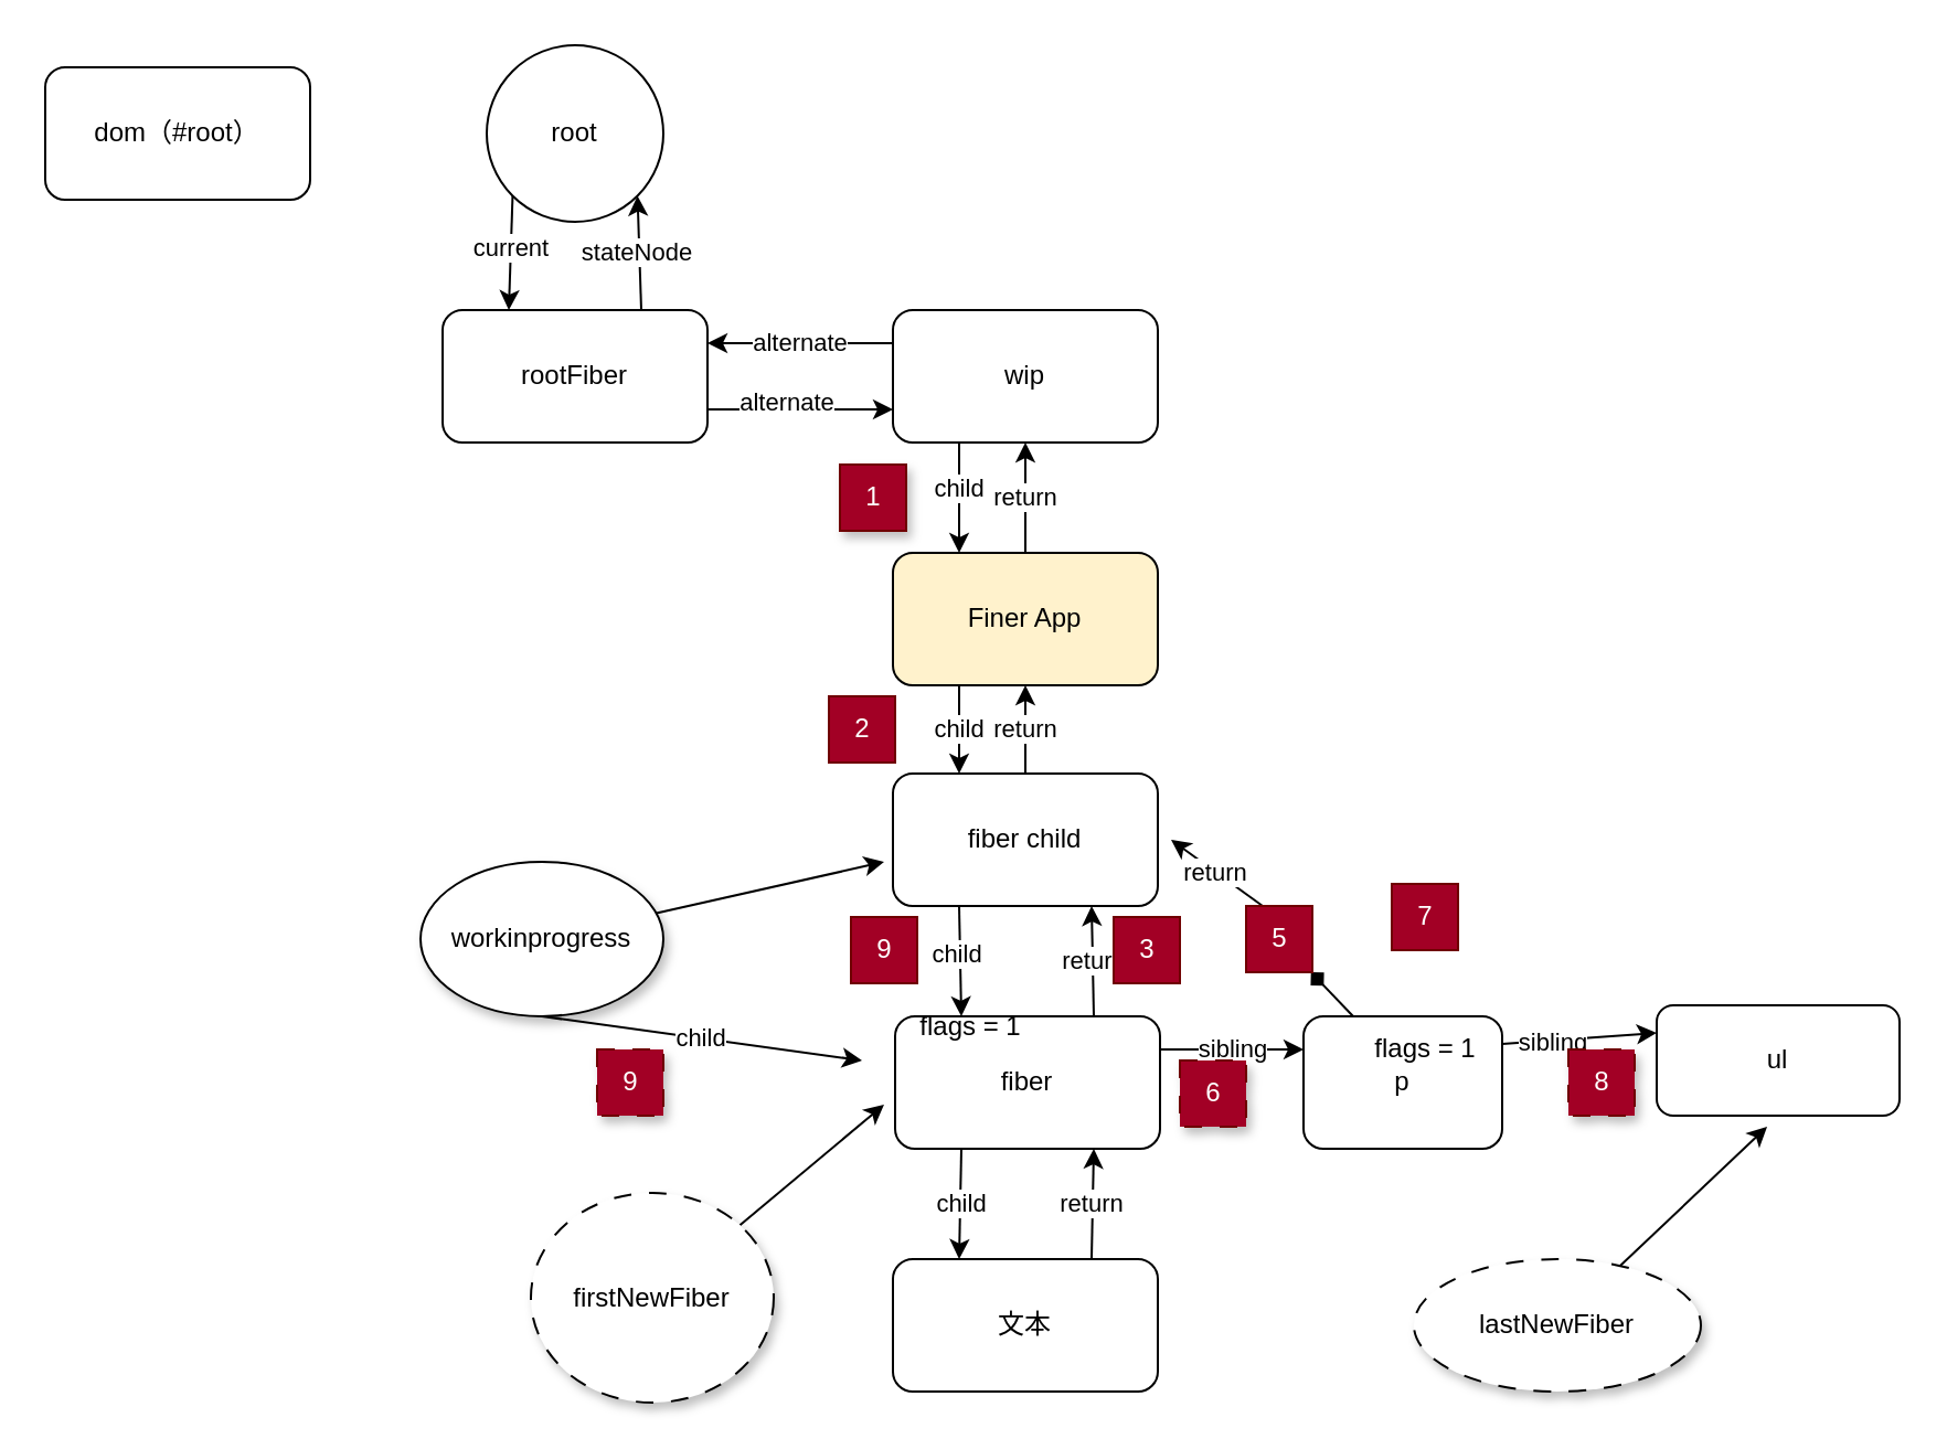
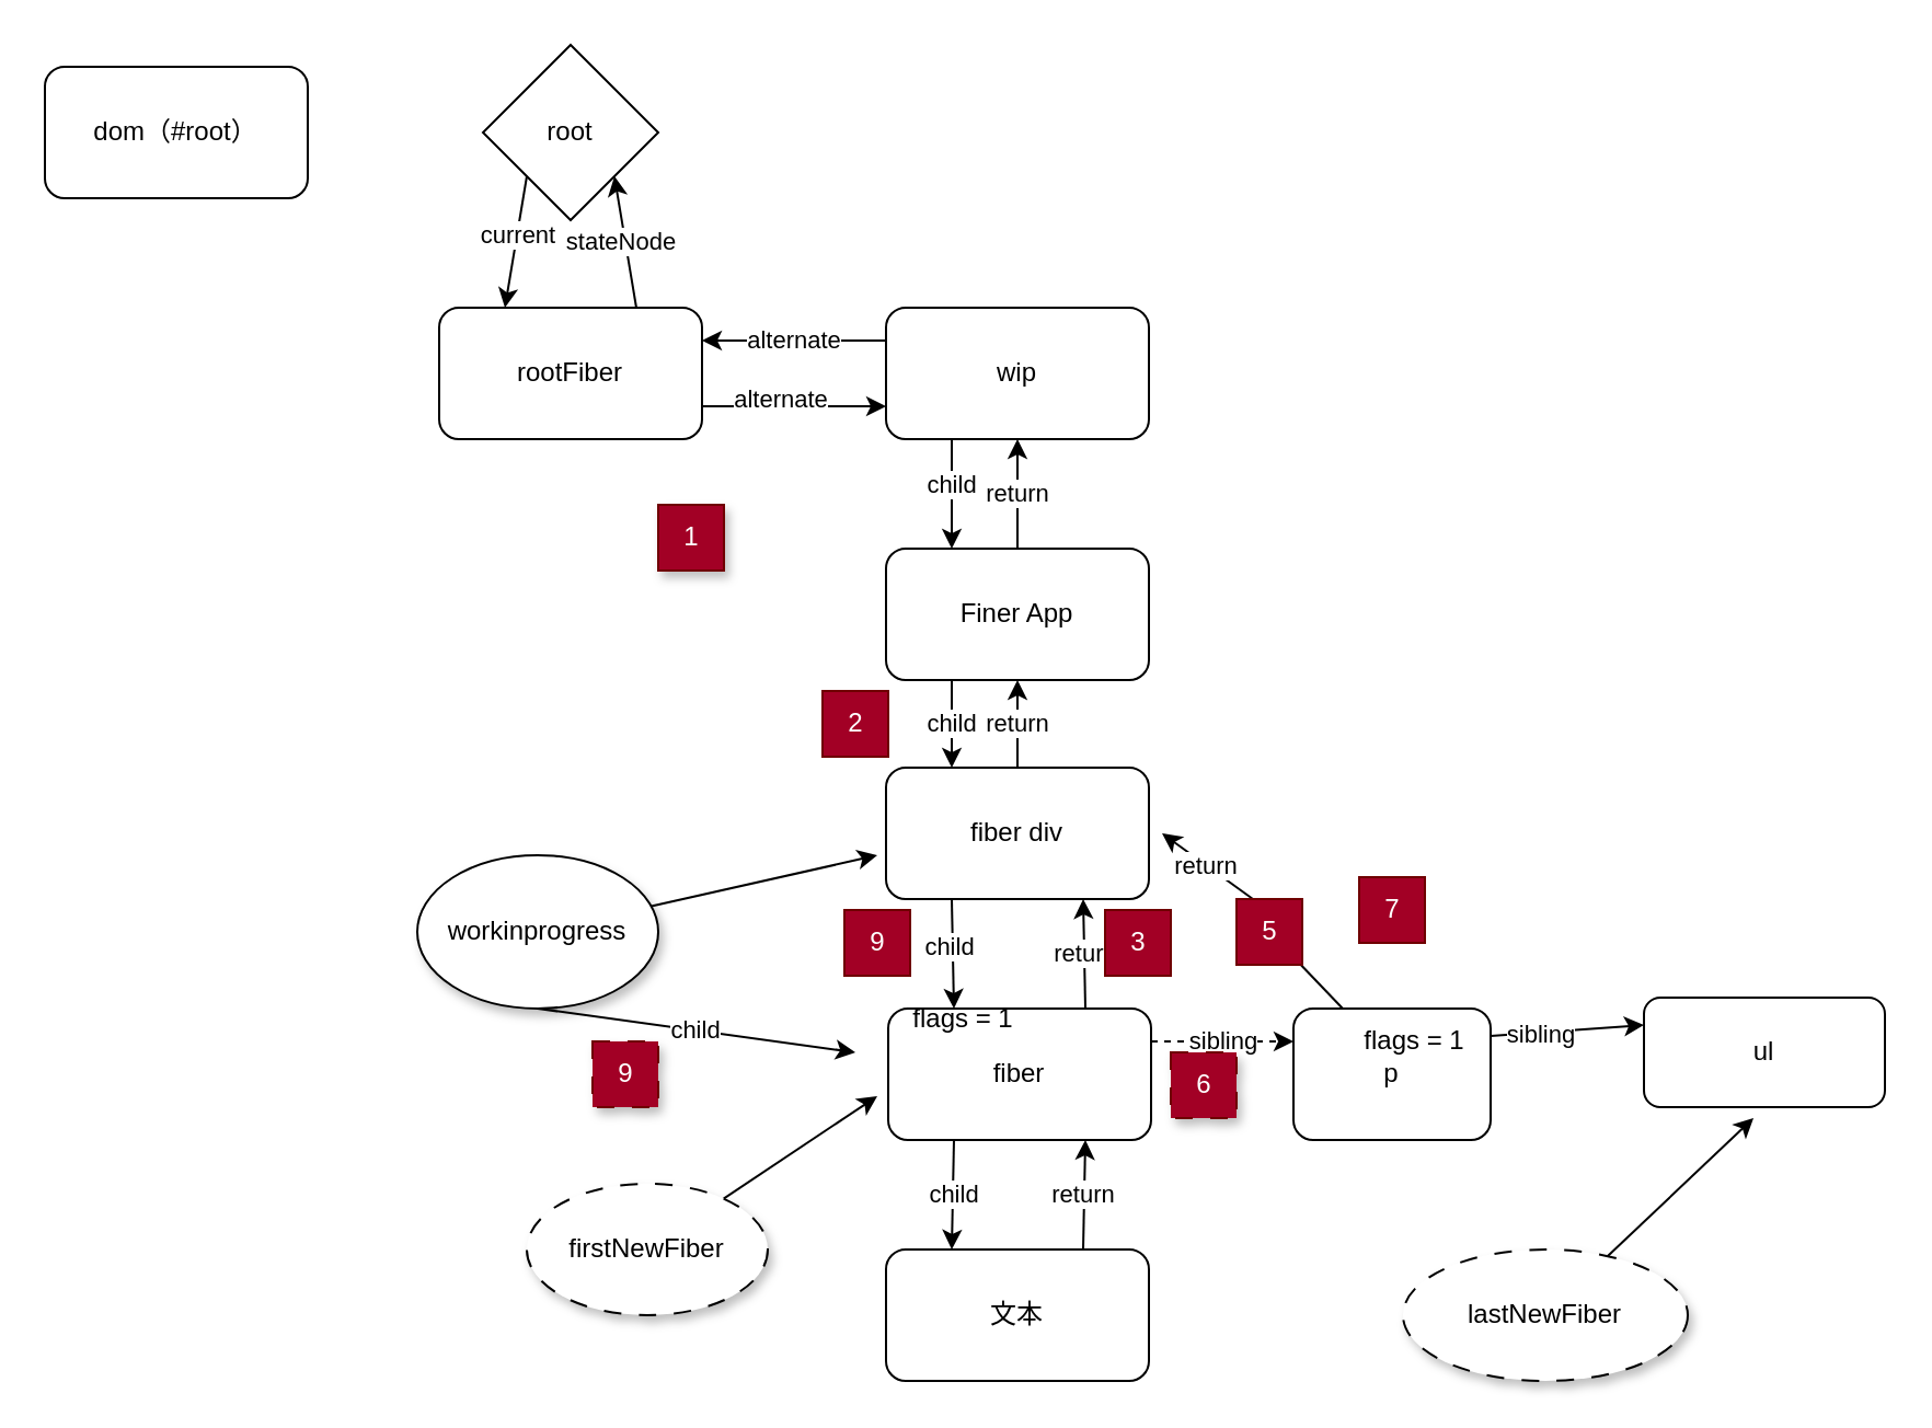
- <mxCell id="4" value="root" style="ellipse;whiteSpace=wrap;html=1;" parent="1" vertex="1"><mxGeometry x="220" y="20" width="80" height="80" as="geometry" /></mxCell>
+ <mxCell id="4" value="root" style="rhombus;whiteSpace=wrap;html=1;" parent="1" vertex="1"><mxGeometry x="220" y="20" width="80" height="80" as="geometry" /></mxCell>
- <mxCell id="29" value="1" style="text;html=1;align=center;verticalAlign=middle;resizable=0;points=[];autosize=1;strokeColor=#6F0000;fillColor=#a20025;shadow=1;fontColor=#ffffff;" parent="1" vertex="1"><mxGeometry x="380" y="210" width="30" height="30" as="geometry" /></mxCell>
+ <mxCell id="29" value="1" style="text;html=1;align=center;verticalAlign=middle;resizable=0;points=[];autosize=1;strokeColor=#6F0000;fillColor=#a20025;shadow=1;fontColor=#ffffff;" parent="1" vertex="1"><mxGeometry x="300" y="230" width="30" height="30" as="geometry" /></mxCell>
- <mxCell id="17" value="Finer App" style="rounded=1;whiteSpace=wrap;html=1;fillColor=#fff2cc;" parent="1" vertex="1"><mxGeometry x="404" y="250" width="120" height="60" as="geometry" /></mxCell>
+ <mxCell id="17" value="Finer App" style="rounded=1;whiteSpace=wrap;html=1;" parent="1" vertex="1"><mxGeometry x="404" y="250" width="120" height="60" as="geometry" /></mxCell>
- <mxCell id="21" value="fiber child" style="rounded=1;whiteSpace=wrap;html=1;" parent="1" vertex="1"><mxGeometry x="404" y="350" width="120" height="60" as="geometry" /></mxCell>
+ <mxCell id="21" value="fiber div" style="rounded=1;whiteSpace=wrap;html=1;" parent="1" vertex="1"><mxGeometry x="404" y="350" width="120" height="60" as="geometry" /></mxCell>
- <mxCell id="45" value="7" style="text;html=1;align=center;verticalAlign=middle;resizable=0;points=[];autosize=1;strokeColor=#6F0000;fillColor=#a20025;fontColor=#ffffff;" parent="1" vertex="1"><mxGeometry x="630" y="400" width="30" height="30" as="geometry" /></mxCell>
+ <mxCell id="45" value="7" style="text;html=1;align=center;verticalAlign=middle;resizable=0;points=[];autosize=1;strokeColor=#6F0000;fillColor=#a20025;fontColor=#ffffff;" parent="1" vertex="1"><mxGeometry x="620" y="400" width="30" height="30" as="geometry" /></mxCell>
- <mxCell id="46" value="" style="edgeStyle=none;html=1;exitX=0.25;exitY=0;exitDx=0;exitDy=0;endArrow=diamond;" parent="1" source="27" target="47" edge="1"><mxGeometry relative="1" as="geometry"><mxPoint x="530" y="380" as="targetPoint" /><mxPoint x="610" y="450" as="sourcePoint" /></mxGeometry></mxCell>
+ <mxCell id="46" value="" style="edgeStyle=none;html=1;exitX=0.25;exitY=0;exitDx=0;exitDy=0;endArrow=none;" parent="1" source="27" target="47" edge="1"><mxGeometry relative="1" as="geometry"><mxPoint x="530" y="380" as="targetPoint" /><mxPoint x="610" y="450" as="sourcePoint" /></mxGeometry></mxCell>
- <mxCell id="23" value="sibling" style="edgeStyle=none;html=1;exitX=1;exitY=0.25;exitDx=0;exitDy=0;entryX=0;entryY=0.25;entryDx=0;entryDy=0;" parent="1" source="25" target="27" edge="1"><mxGeometry relative="1" as="geometry" /></mxCell>
+ <mxCell id="23" value="sibling" style="edgeStyle=none;html=1;exitX=1;exitY=0.25;exitDx=0;exitDy=0;entryX=0;entryY=0.25;entryDx=0;entryDy=0;dashed=1;" parent="1" source="25" target="27" edge="1"><mxGeometry relative="1" as="geometry" /></mxCell>
- <mxCell id="48" value="8" style="text;html=1;align=center;verticalAlign=middle;resizable=0;points=[];autosize=1;strokeColor=#6F0000;fillColor=#a20025;shadow=1;dashed=1;dashPattern=8 8;fontColor=#ffffff;" parent="1" vertex="1"><mxGeometry x="710" y="475" width="30" height="30" as="geometry" /></mxCell>
- <mxCell id="40" value="firstNewFiber" style="ellipse;whiteSpace=wrap;html=1;shadow=1;dashed=1;dashPattern=8 8;" parent="1" vertex="1"><mxGeometry x="240" y="540" width="110" height="95" as="geometry" /></mxCell>
+ <mxCell id="40" value="firstNewFiber" style="ellipse;whiteSpace=wrap;html=1;shadow=1;dashed=1;dashPattern=8 8;" parent="1" vertex="1"><mxGeometry x="240" y="540" width="110" height="60" as="geometry" /></mxCell>
